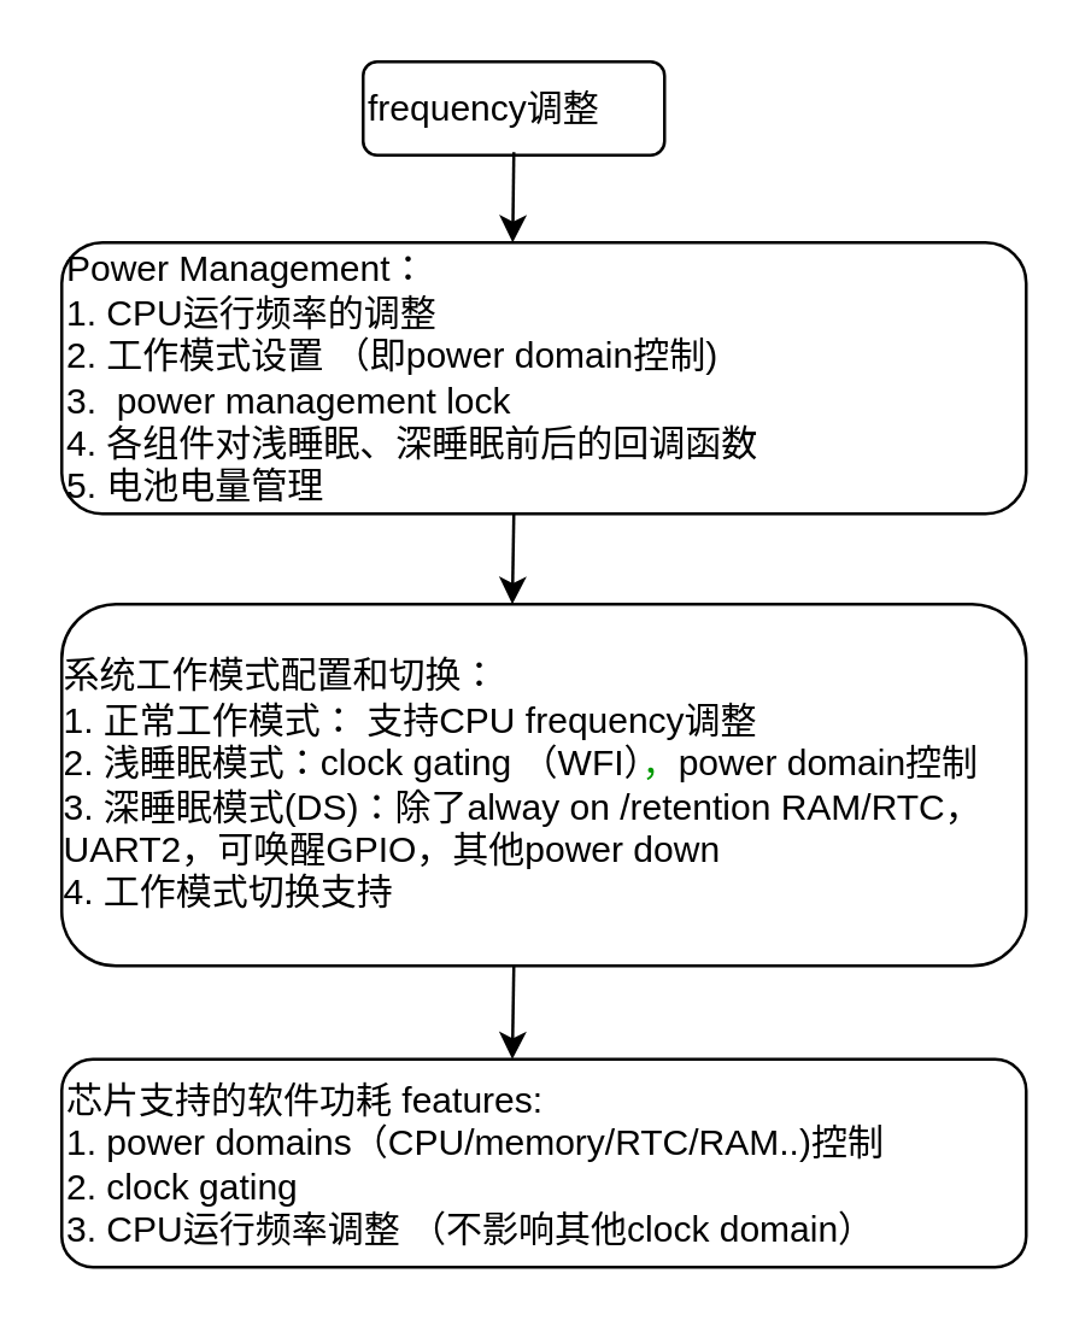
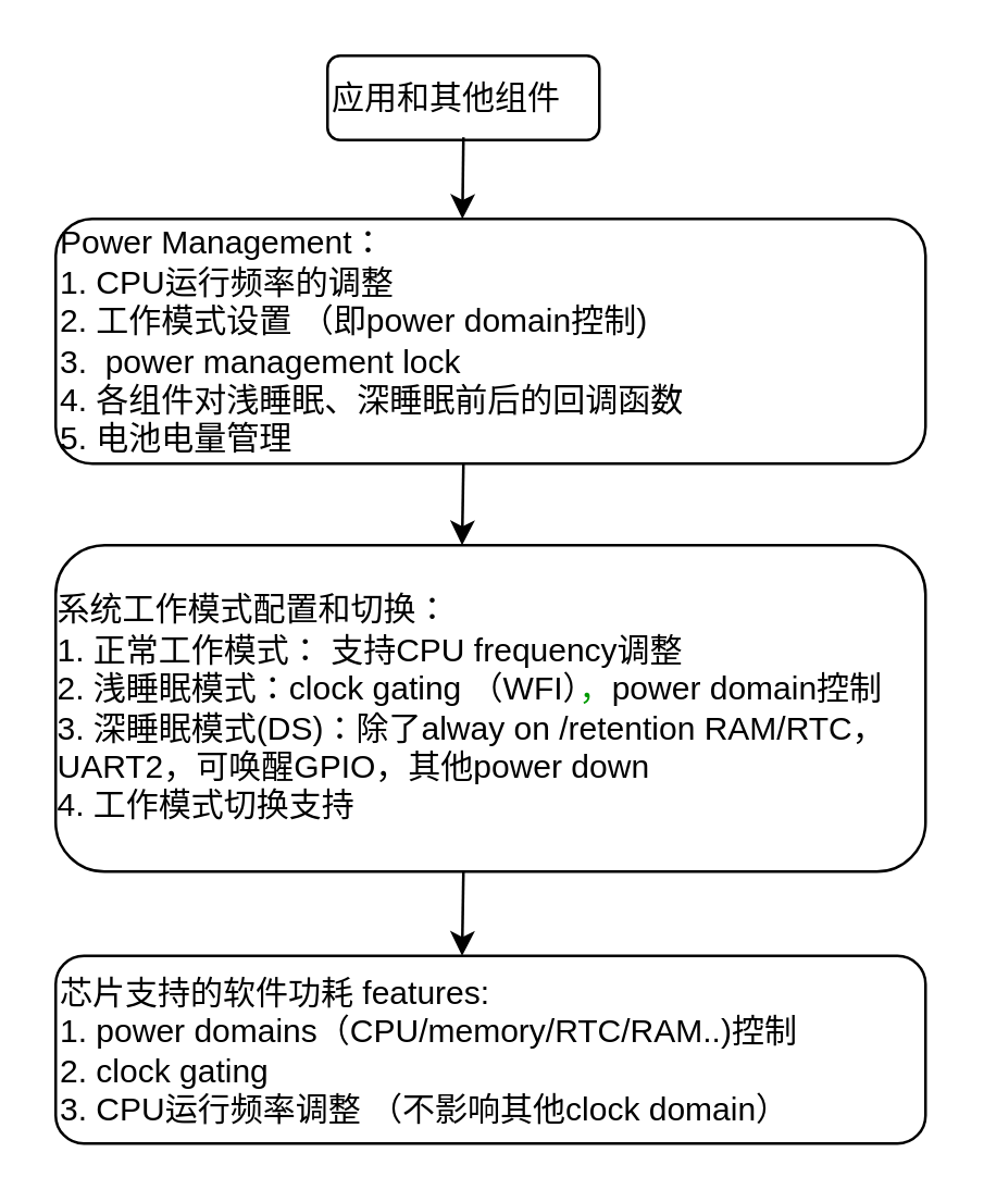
- <mxCell id="6" value="frequency调整" style="rounded=1;whiteSpace=wrap;html=1;align=left;" parent="1" vertex="1"><mxGeometry x="120" y="20" width="100" height="31" as="geometry" /></mxCell>
+ <mxCell id="6" value="应用和其他组件" style="rounded=1;whiteSpace=wrap;html=1;align=left;" parent="1" vertex="1"><mxGeometry x="120" y="20" width="100" height="31" as="geometry" /></mxCell>
